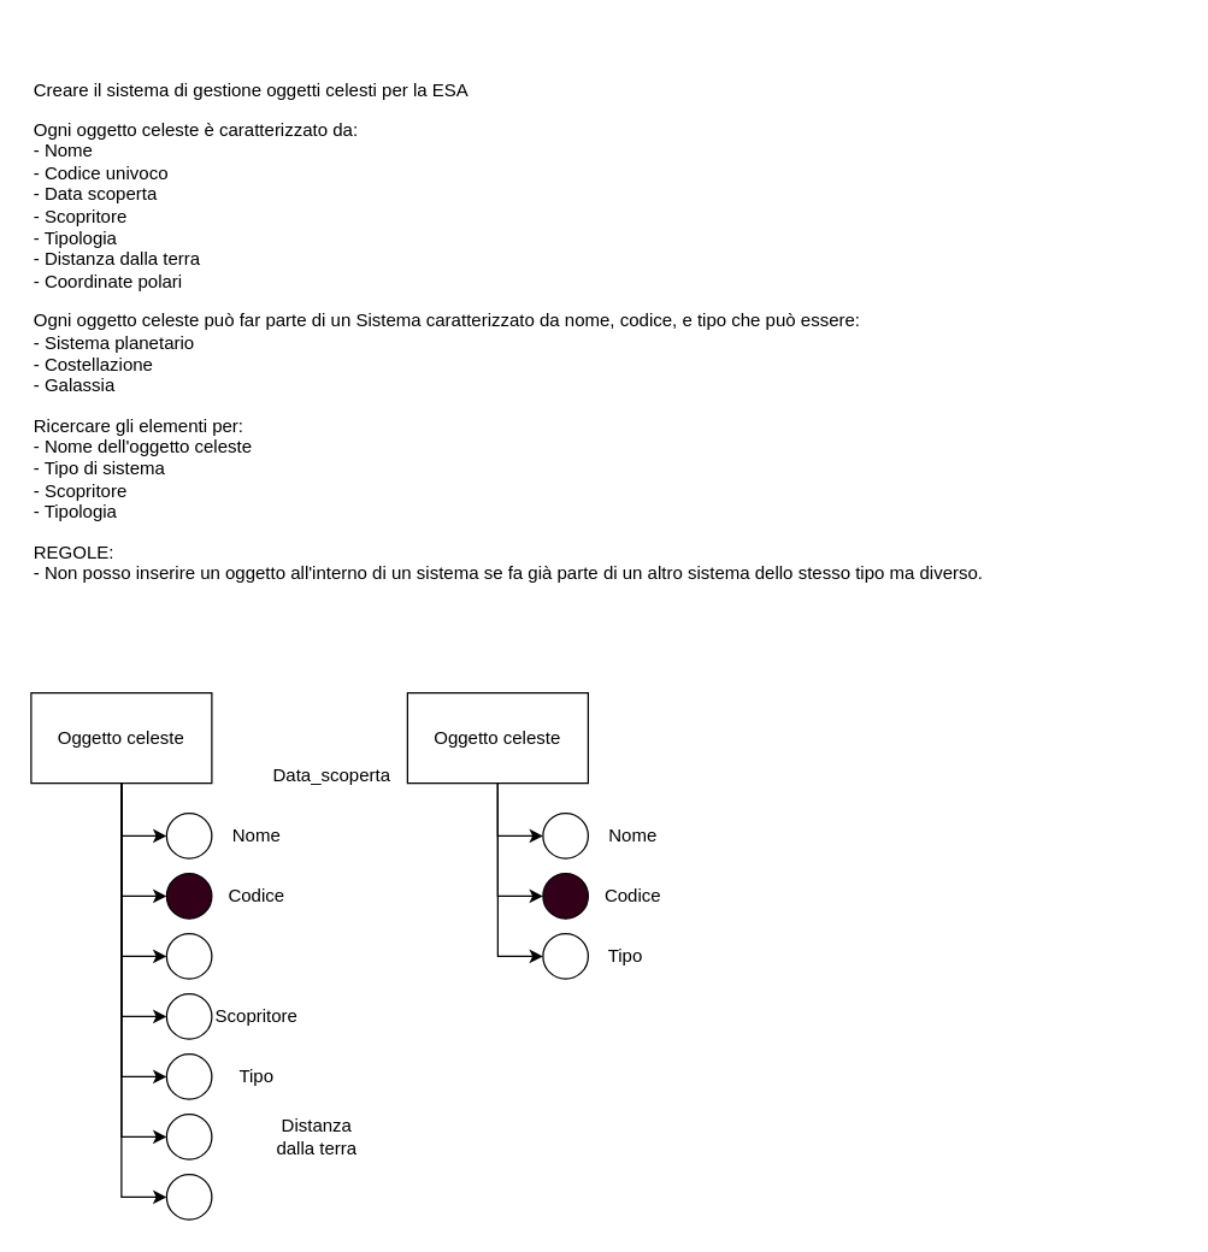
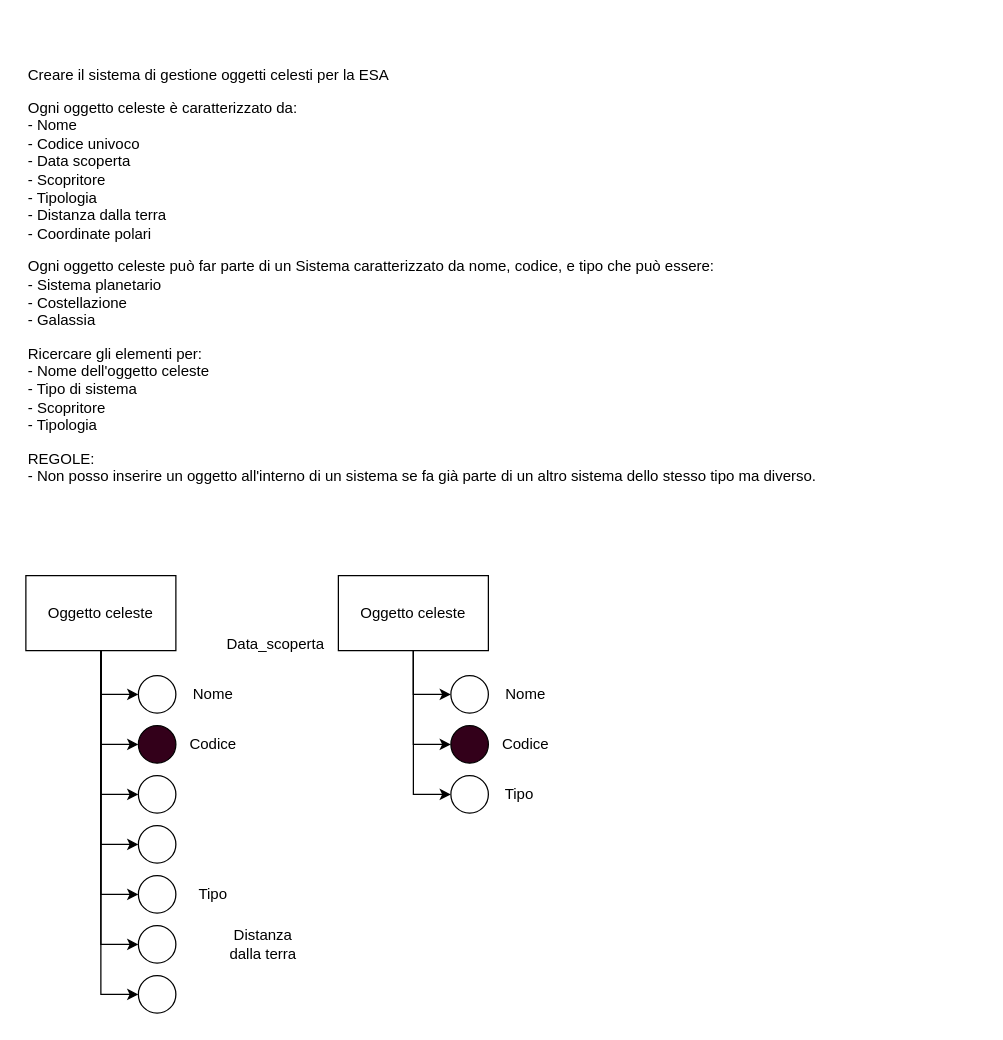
- <mxCell id="19" value="Scopritore" style="text;html=1;align=center;verticalAlign=middle;whiteSpace=wrap;rounded=0;" vertex="1" parent="1"><mxGeometry x="140" y="660" width="60" height="30" as="geometry" /></mxCell>
